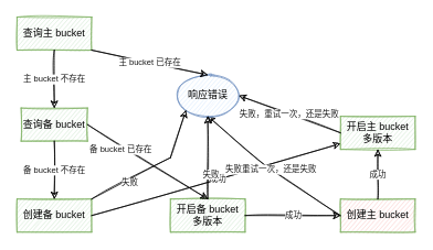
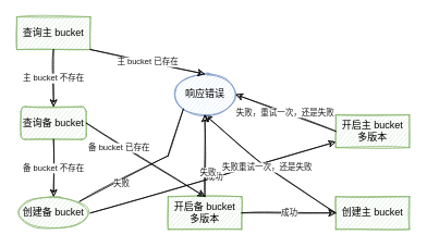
- <mxCell id="18" value="&lt;font face=&quot;Helvetica&quot;&gt;失败&lt;/font&gt;" style="endArrow=classic;html=1;rounded=0;sketch=1;hachureGap=4;jiggle=1;fontFamily=Architects Daughter;fontSource=https%3A%2F%2Ffonts.googleapis.com%2Fcss%3Ffamily%3DArchitects%2BDaughter;fontSize=10;fontColor=#1A1A1A;jumpSize=6;exitX=1;exitY=0;exitDx=0;exitDy=0;entryX=0;entryY=1;entryDx=0;entryDy=0;" edge="1" parent="1" source="4" target="16"><mxGeometry x="-0.4" y="-4" width="50" height="50" relative="1" as="geometry"><mxPoint x="120" y="270" as="sourcePoint" /><mxPoint x="200" y="170" as="targetPoint" /><mxPoint as="offset" /><Array as="points"><mxPoint x="205" y="190" /></Array></mxGeometry></mxCell>
+ <mxCell id="18" value="&lt;font face=&quot;Helvetica&quot;&gt;失败&lt;/font&gt;" style="endArrow=none;html=1;rounded=0;sketch=1;hachureGap=4;jiggle=1;fontFamily=Architects Daughter;fontSource=https%3A%2F%2Ffonts.googleapis.com%2Fcss%3Ffamily%3DArchitects%2BDaughter;fontSize=10;fontColor=#1A1A1A;jumpSize=6;exitX=1;exitY=0;exitDx=0;exitDy=0;entryX=0;entryY=1;entryDx=0;entryDy=0;" edge="1" parent="1" source="4" target="16"><mxGeometry x="-0.4" y="-4" width="50" height="50" relative="1" as="geometry"><mxPoint x="120" y="270" as="sourcePoint" /><mxPoint x="200" y="170" as="targetPoint" /><mxPoint as="offset" /><Array as="points"><mxPoint x="205" y="190" /></Array></mxGeometry></mxCell>
- <mxCell id="3" value="查询备 bucket" style="rounded=0;whiteSpace=wrap;html=1;sketch=1;fillColor=#d5e8d4;strokeColor=#82b366;jiggle=1;" parent="1" vertex="1"><mxGeometry x="25" y="130" width="80" height="40" as="geometry" /></mxCell>
+ <mxCell id="3" value="查询备 bucket" style="whiteSpace=wrap;html=1;sketch=1;fillColor=#d5e8d4;strokeColor=#82b366;jiggle=1;rounded=1;" parent="1" vertex="1"><mxGeometry x="25" y="130" width="80" height="40" as="geometry" /></mxCell>
- <mxCell id="13" value="&lt;font face=&quot;Helvetica&quot;&gt;成功&lt;/font&gt;" style="endArrow=classic;html=1;rounded=0;sketch=1;hachureGap=4;jiggle=1;fontFamily=Architects Daughter;fontSource=https%3A%2F%2Ffonts.googleapis.com%2Fcss%3Ffamily%3DArchitects%2BDaughter;fontSize=10;fontColor=#1A1A1A;jumpSize=6;exitX=0.5;exitY=0;exitDx=0;exitDy=0;entryX=0.5;entryY=1;entryDx=0;entryDy=0;" edge="1" parent="1" source="11" target="12"><mxGeometry x="0.009" width="50" height="50" relative="1" as="geometry"><mxPoint x="325" y="270" as="sourcePoint" /><mxPoint x="400" y="270" as="targetPoint" /><mxPoint as="offset" /></mxGeometry></mxCell>
- <mxCell id="4" value="创建备 bucket" style="rounded=0;whiteSpace=wrap;html=1;sketch=1;fillColor=#d5e8d4;strokeColor=#82b366;jiggle=1;" parent="1" vertex="1"><mxGeometry x="20" y="240" width="90" height="40" as="geometry" /></mxCell>
+ <mxCell id="4" value="创建备 bucket" style="ellipse;whiteSpace=wrap;html=1;sketch=1;fillColor=#d5e8d4;strokeColor=#82b366;jiggle=1;" parent="1" vertex="1"><mxGeometry x="20" y="240" width="90" height="40" as="geometry" /></mxCell>
- <mxCell id="11" value="创建主 bucket" style="rounded=0;whiteSpace=wrap;html=1;sketch=1;fillColor=#f8cecc;strokeColor=#82b366;jiggle=1;" vertex="1" parent="1"><mxGeometry x="410" y="240" width="90" height="40" as="geometry" /></mxCell>
+ <mxCell id="11" value="创建主 bucket" style="rounded=0;whiteSpace=wrap;html=1;sketch=1;fillColor=#d5e8d4;strokeColor=#82b366;jiggle=1;" vertex="1" parent="1"><mxGeometry x="410" y="240" width="90" height="40" as="geometry" /></mxCell>
